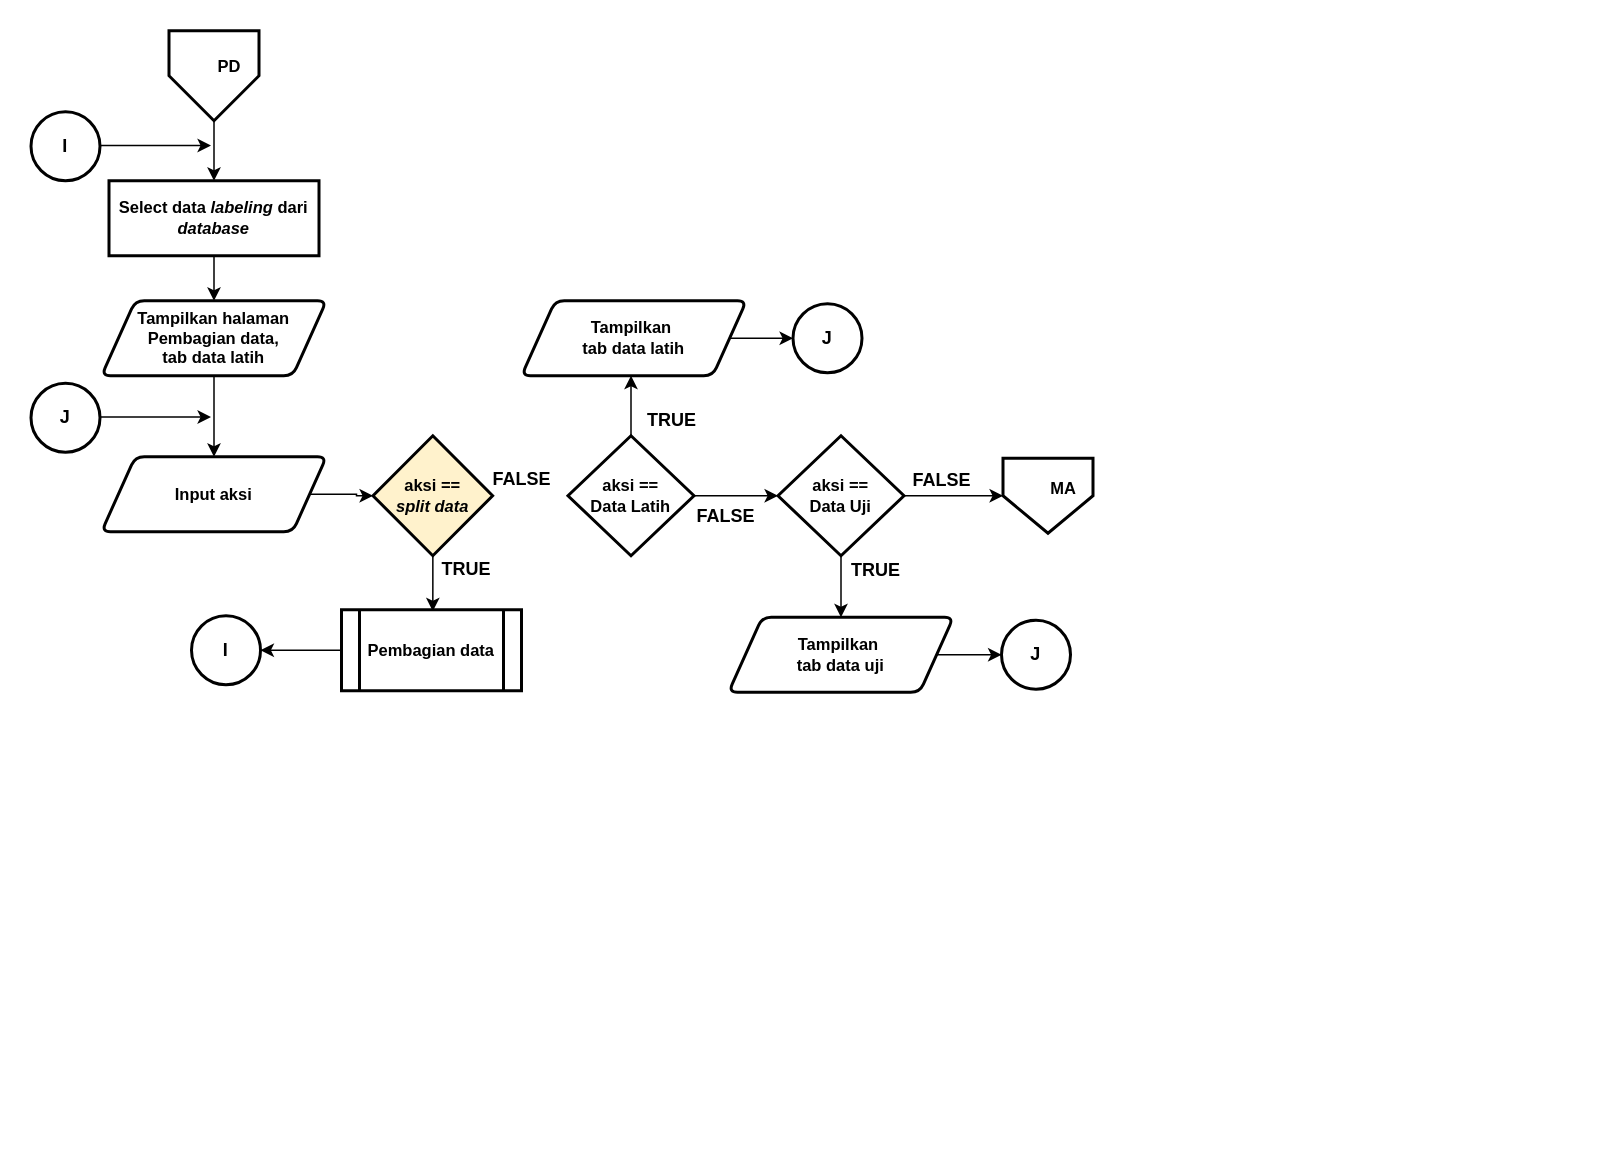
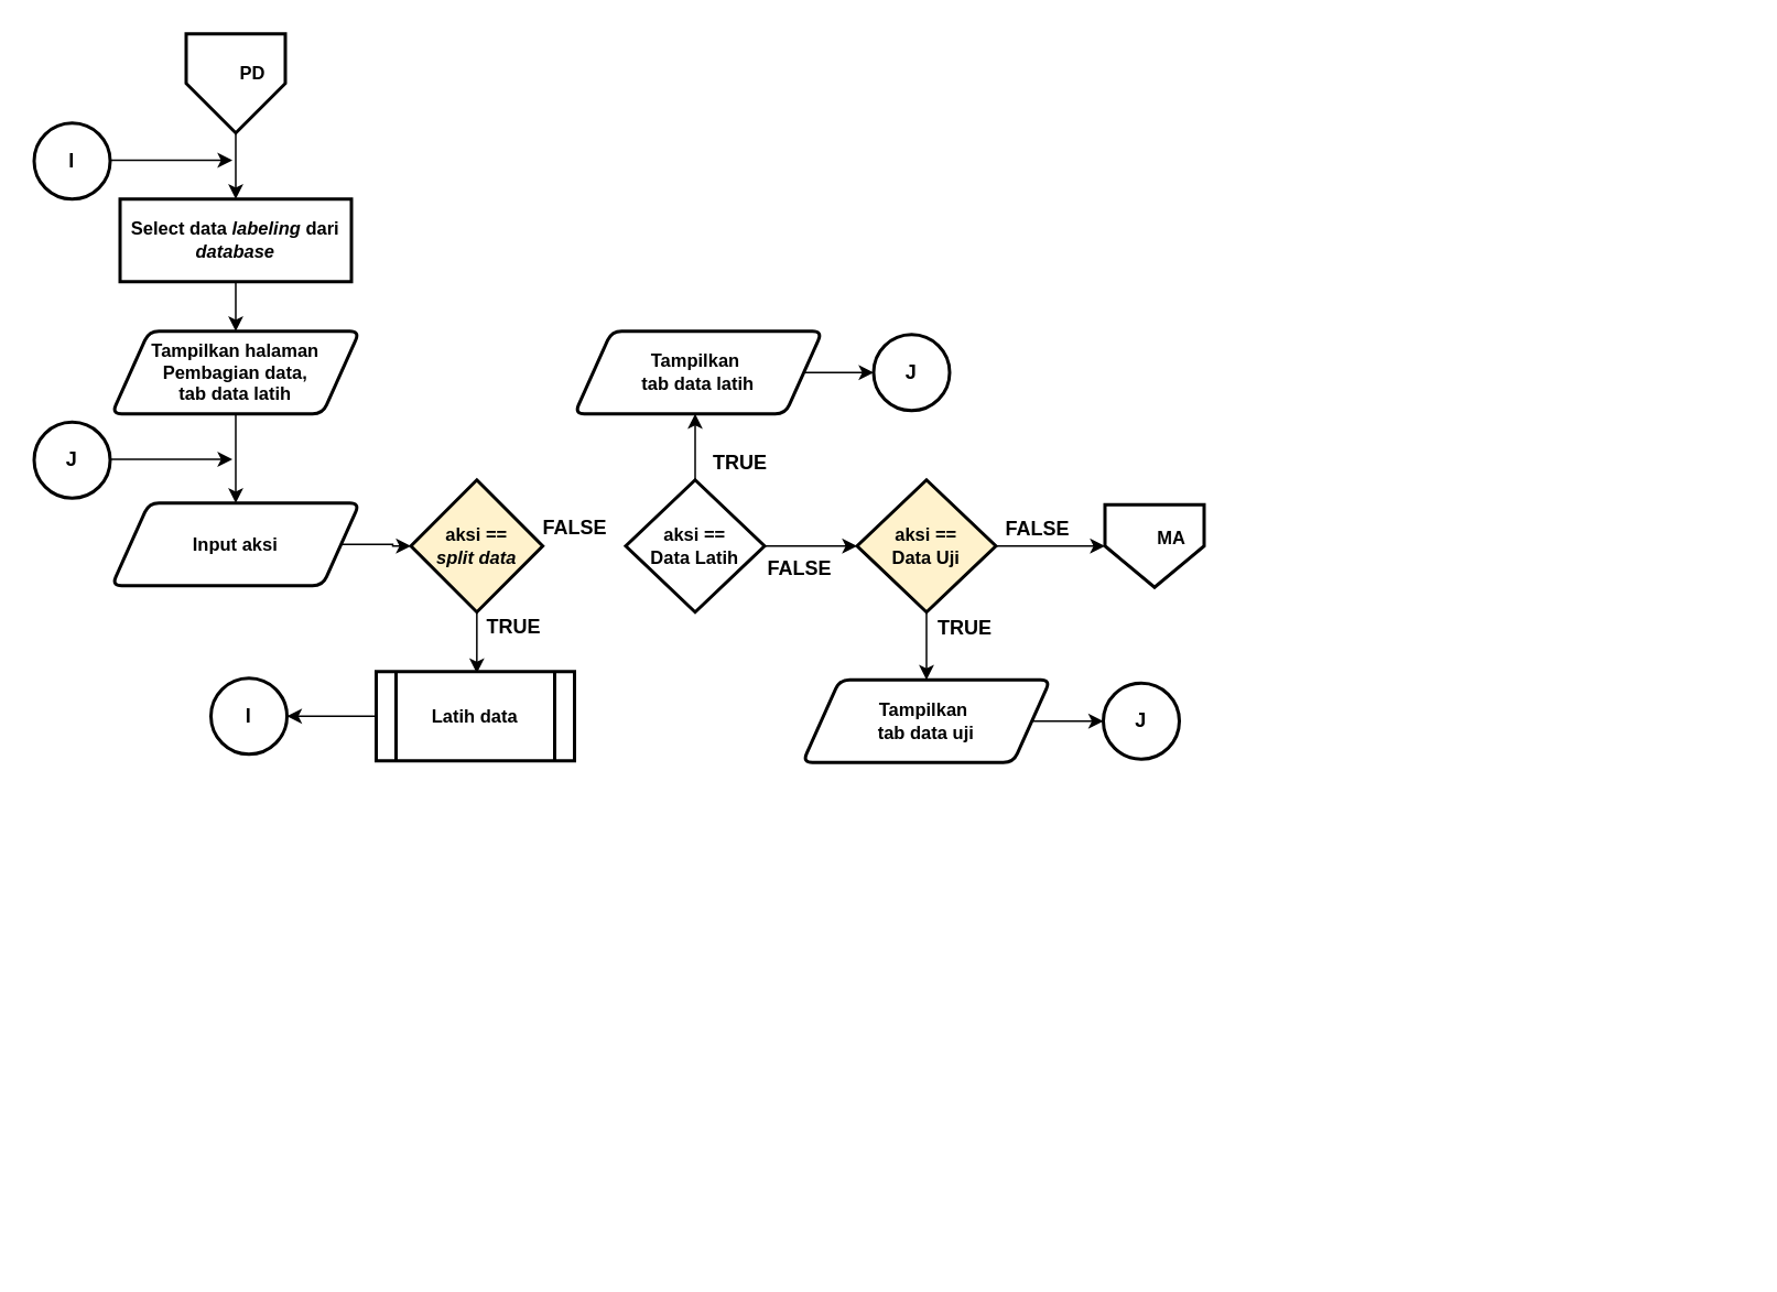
- <mxCell id="35" value="&lt;b style=&quot;font-size: 11px&quot;&gt;&lt;font style=&quot;font-size: 11px&quot;&gt;aksi == &lt;br&gt;Data Uji&lt;br&gt;&lt;/font&gt;&lt;/b&gt;" style="rhombus;whiteSpace=wrap;html=1;strokeWidth=2;fontSize=11;" parent="1" vertex="1"><mxGeometry x="518" y="290" width="84" height="80" as="geometry" /></mxCell>
+ <mxCell id="35" value="&lt;b style=&quot;font-size: 11px&quot;&gt;&lt;font style=&quot;font-size: 11px&quot;&gt;aksi == &lt;br&gt;Data Uji&lt;br&gt;&lt;/font&gt;&lt;/b&gt;" style="rhombus;whiteSpace=wrap;html=1;strokeWidth=2;fontSize=11;fillColor=#fff2cc;" parent="1" vertex="1"><mxGeometry x="518" y="290" width="84" height="80" as="geometry" /></mxCell>
- <mxCell id="47" value="Pembagian data" style="shape=process;whiteSpace=wrap;html=1;backgroundOutline=1;strokeWidth=2;fontSize=11;fontStyle=1" parent="1" vertex="1"><mxGeometry x="227" y="406" width="120" height="54" as="geometry" /></mxCell>
+ <mxCell id="47" value="Latih data" style="shape=process;whiteSpace=wrap;html=1;backgroundOutline=1;strokeWidth=2;fontSize=11;fontStyle=1" parent="1" vertex="1"><mxGeometry x="227" y="406" width="120" height="54" as="geometry" /></mxCell>
